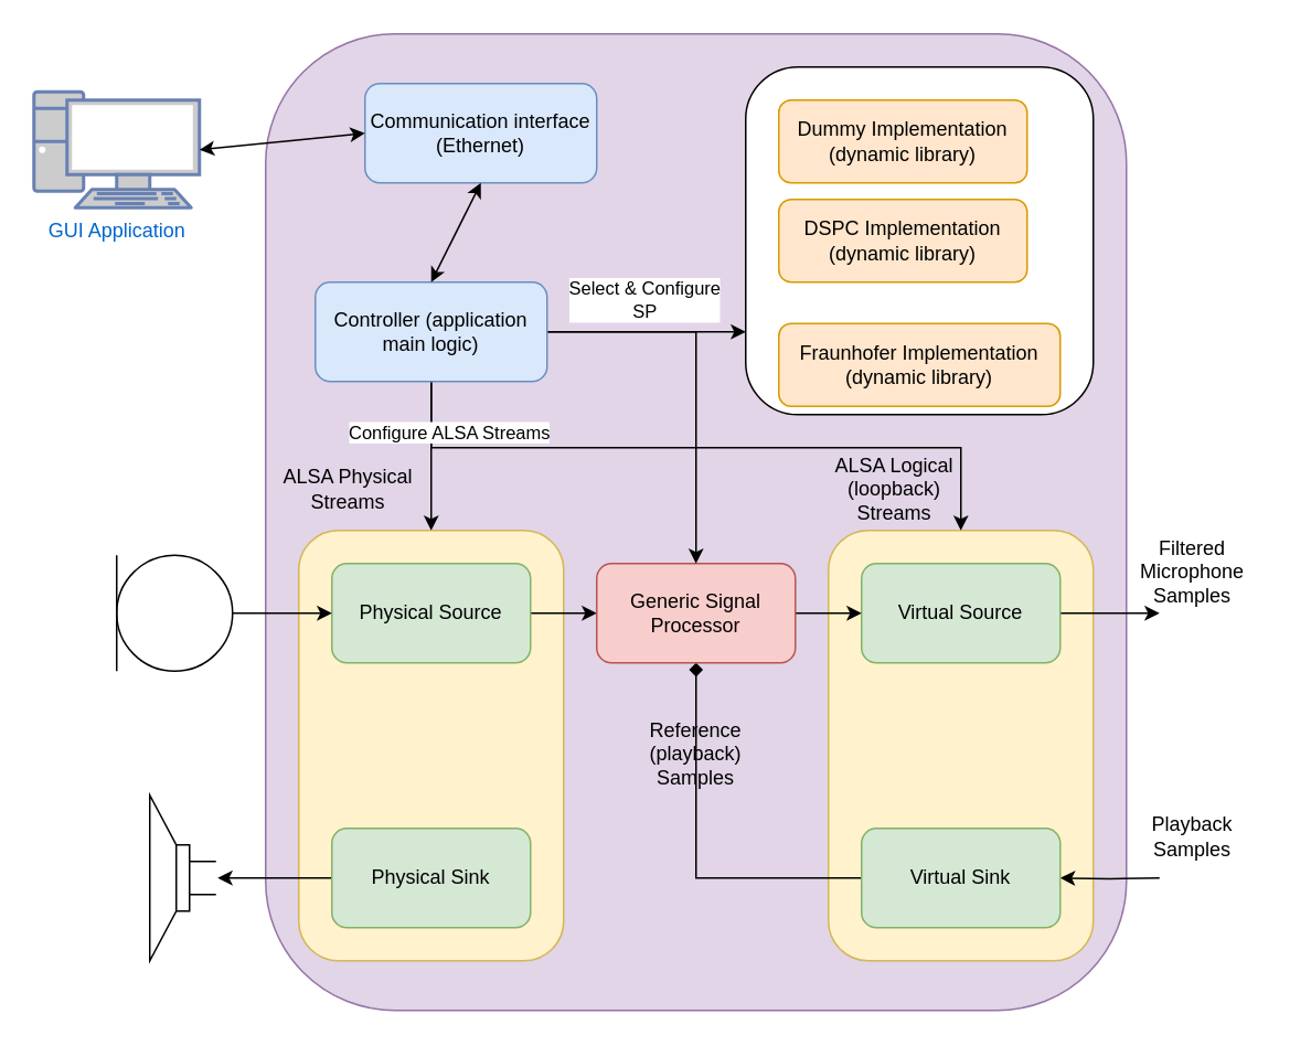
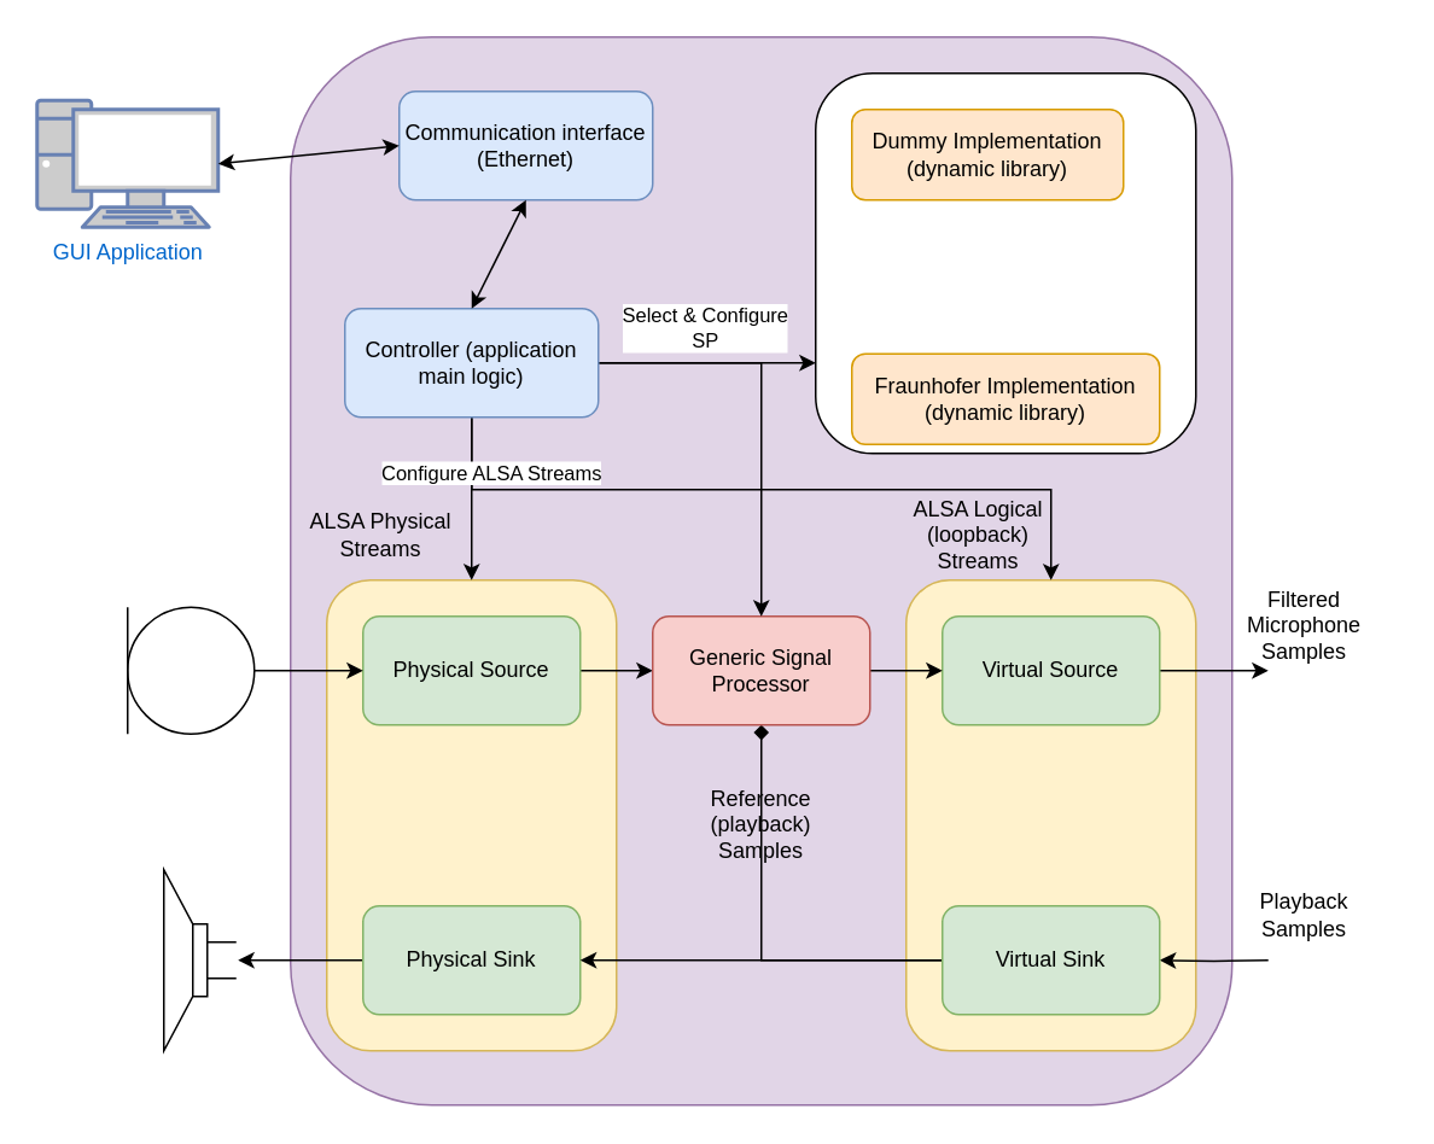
- <mxCell id="33" value="&lt;div&gt;DSPC Implementation&lt;/div&gt;&lt;div&gt;(dynamic library)&lt;br&gt;&lt;/div&gt;" style="rounded=1;whiteSpace=wrap;html=1;fillColor=#ffe6cc;strokeColor=#d79b00;" vertex="1" parent="1"><mxGeometry x="470" y="120" width="150" height="50" as="geometry" /></mxCell>
+ <mxCell id="11" style="edgeStyle=orthogonalEdgeStyle;rounded=0;orthogonalLoop=1;jettySize=auto;html=1;exitX=0;exitY=0.5;exitDx=0;exitDy=0;entryX=1;entryY=0.5;entryDx=0;entryDy=0;" edge="1" parent="1" source="14" target="8"><mxGeometry relative="1" as="geometry" /></mxCell>
